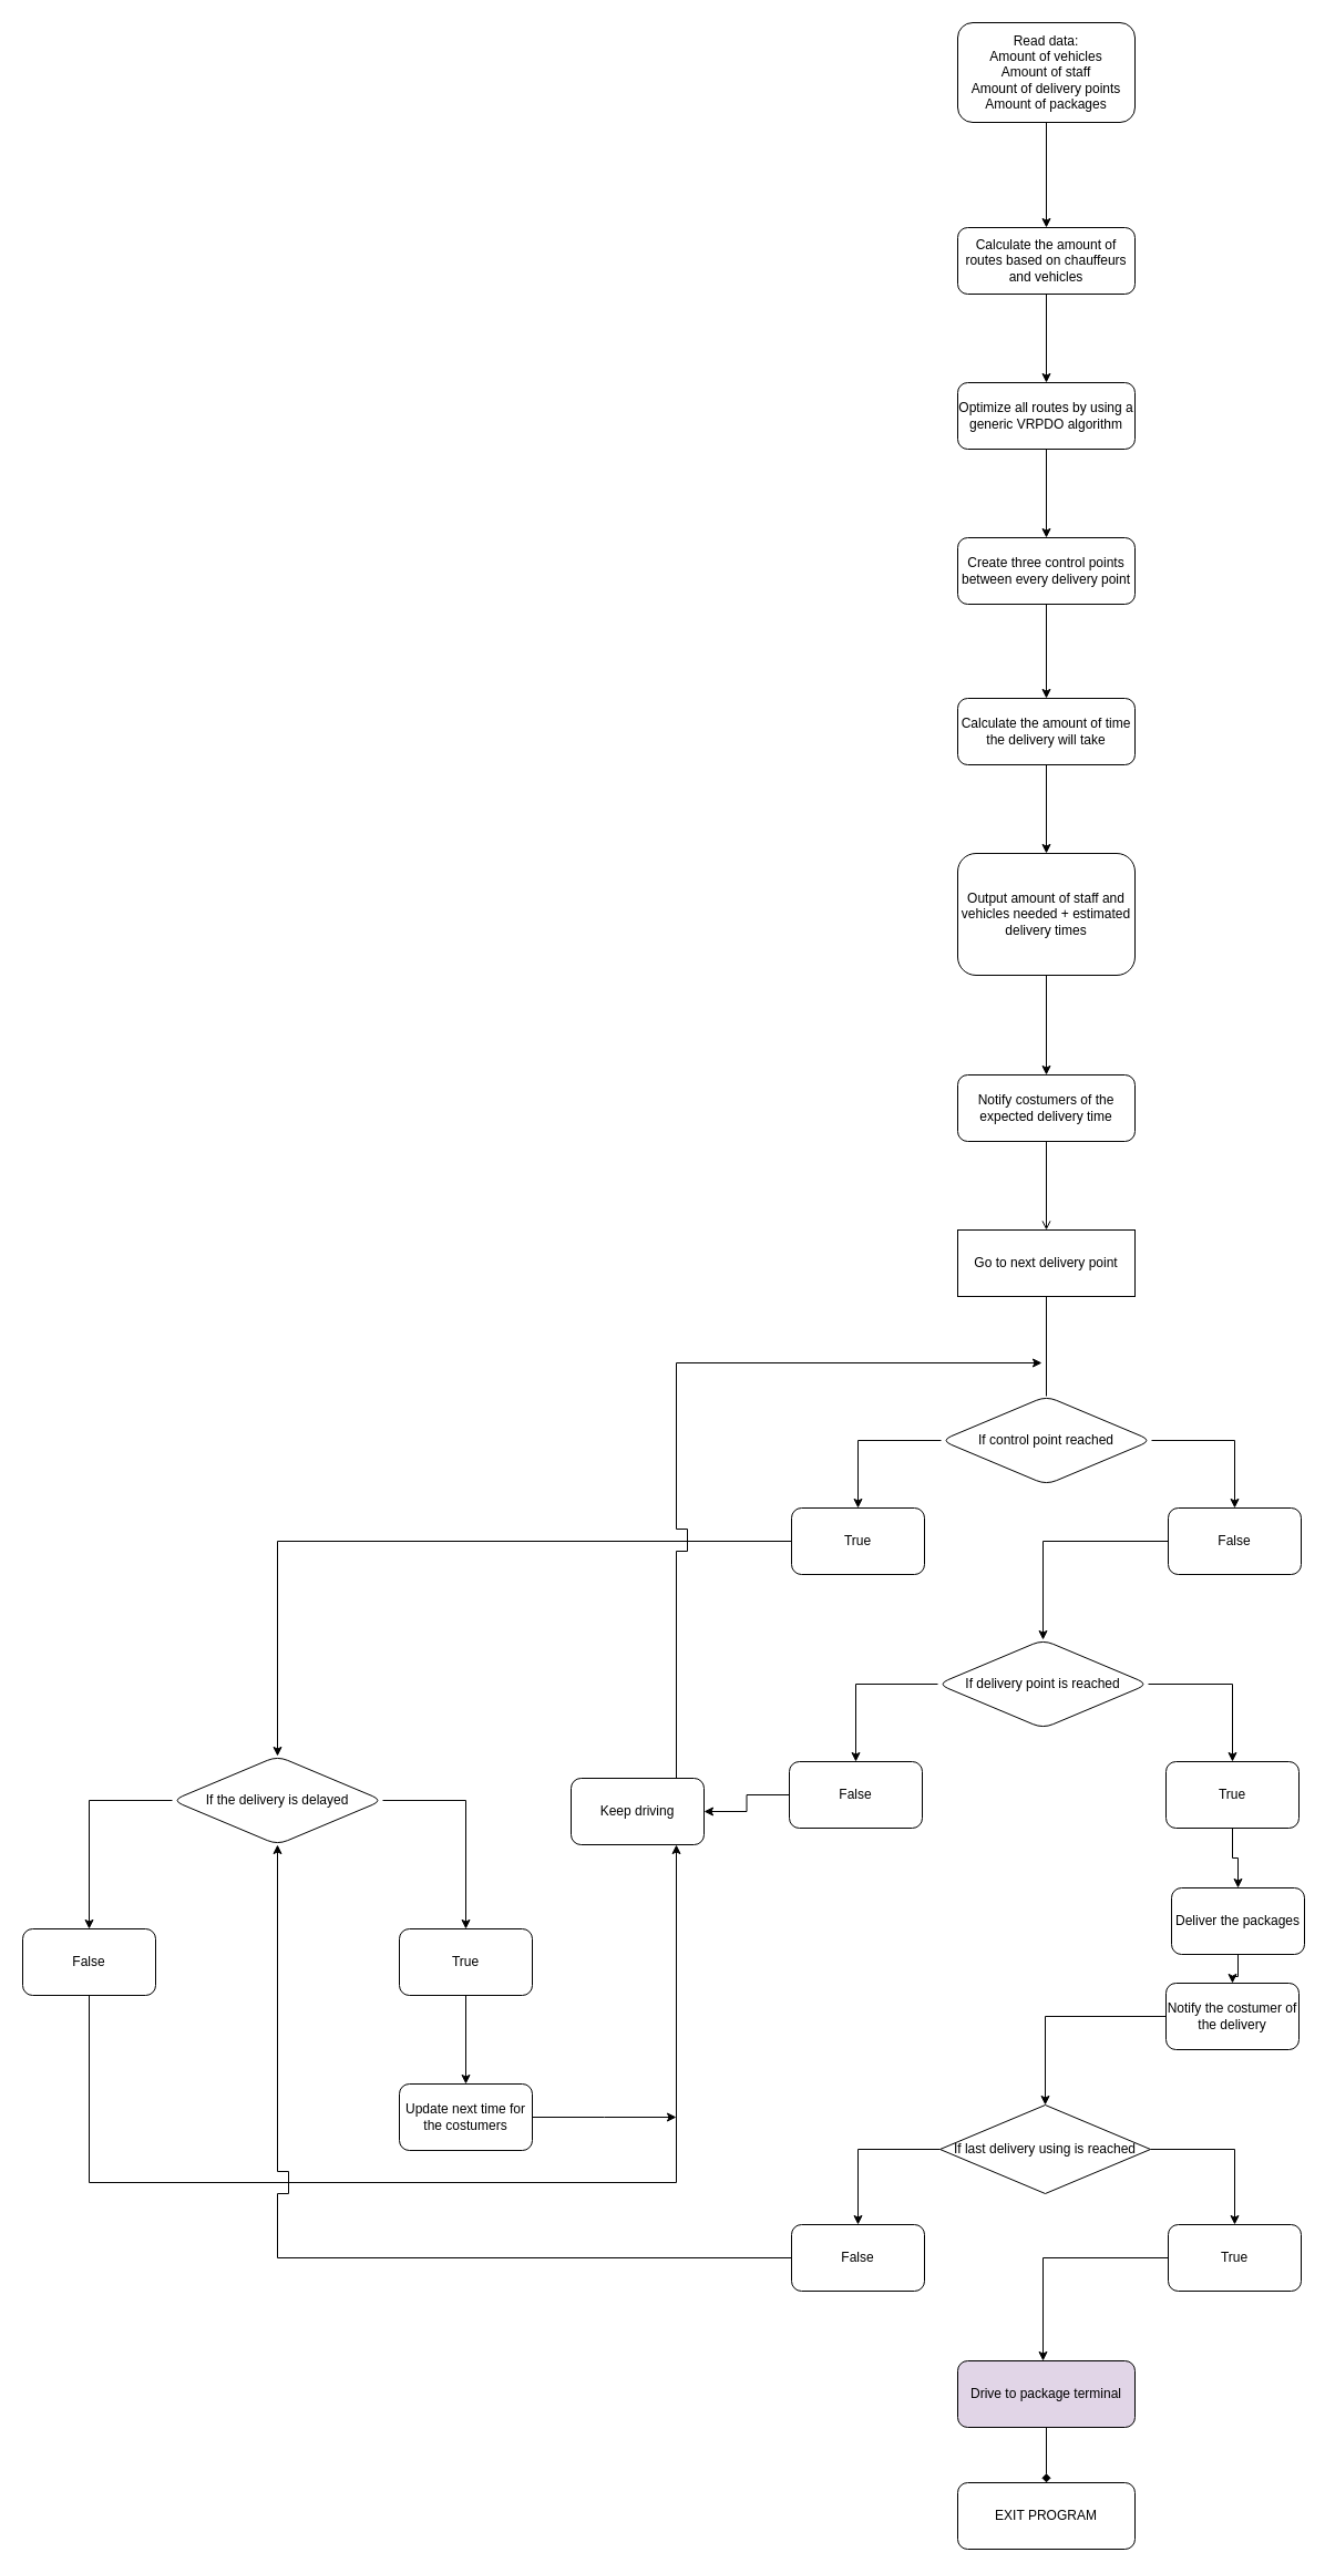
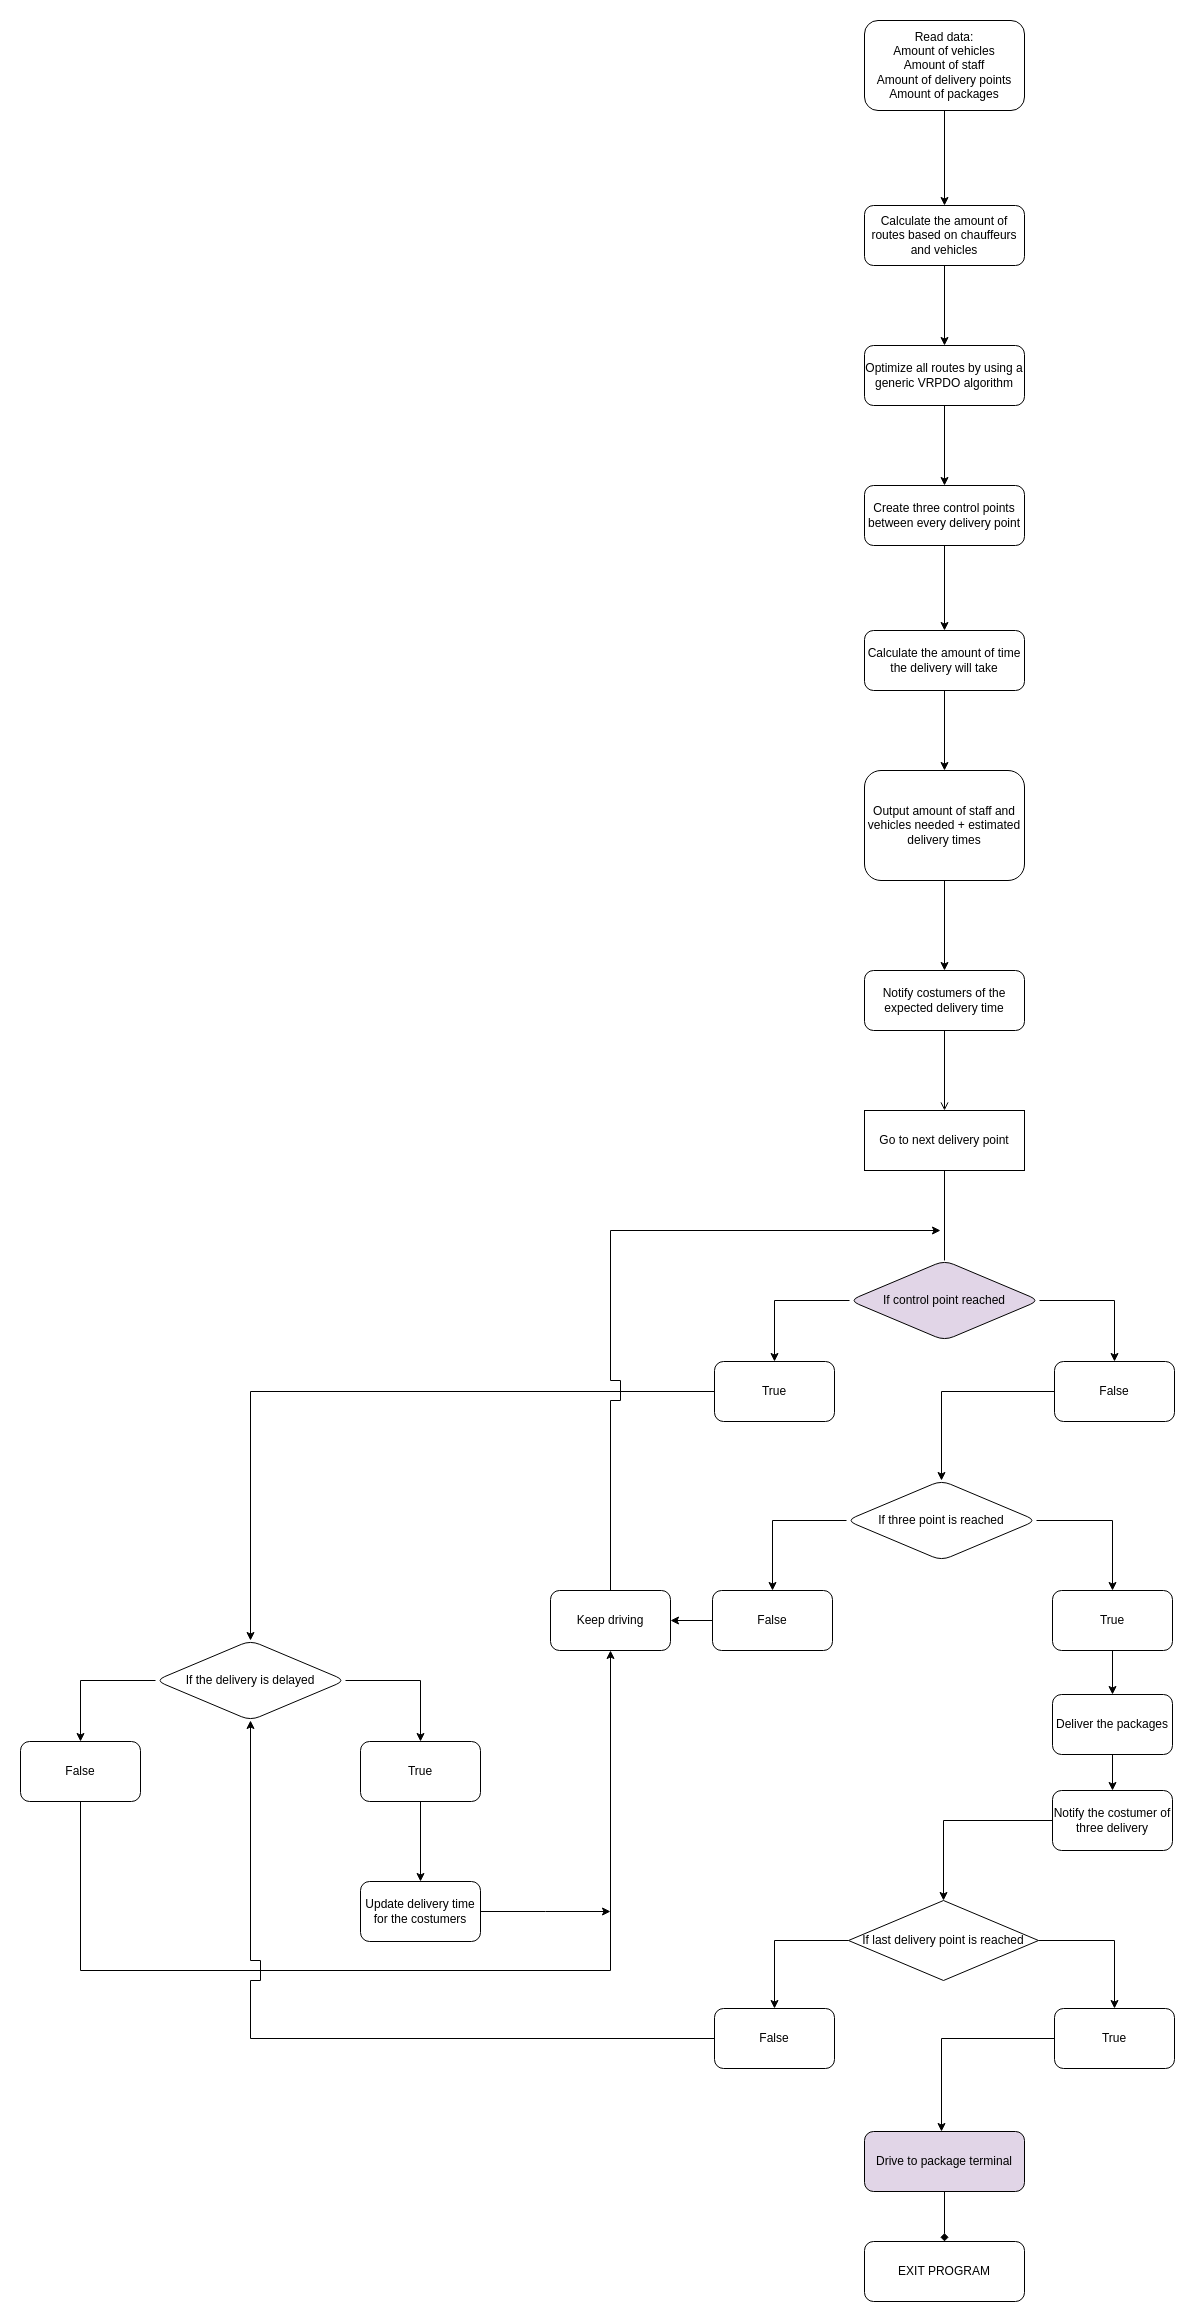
- <mxCell id="36" value="If control point reached" style="rhombus;whiteSpace=wrap;html=1;rounded=1;" vertex="1" parent="1"><mxGeometry x="849" y="1260" width="190" height="80" as="geometry" /></mxCell>
+ <mxCell id="36" value="If control point reached" style="rhombus;whiteSpace=wrap;html=1;rounded=1;fillColor=#e1d5e7;" vertex="1" parent="1"><mxGeometry x="849" y="1260" width="190" height="80" as="geometry" /></mxCell>
- <mxCell id="27" value="If delivery point is reached" style="rhombus;whiteSpace=wrap;html=1;rounded=1;" vertex="1" parent="1"><mxGeometry x="846" y="1480" width="190" height="80" as="geometry" /></mxCell>
+ <mxCell id="27" value="If three point is reached" style="rhombus;whiteSpace=wrap;html=1;rounded=1;" vertex="1" parent="1"><mxGeometry x="846" y="1480" width="190" height="80" as="geometry" /></mxCell>
- <mxCell id="12" value="If the delivery is delayed" style="rhombus;whiteSpace=wrap;html=1;rounded=1;" vertex="1" parent="1"><mxGeometry x="155" y="1585" width="190" height="80" as="geometry" /></mxCell>
+ <mxCell id="12" value="If the delivery is delayed" style="rhombus;whiteSpace=wrap;html=1;rounded=1;" vertex="1" parent="1"><mxGeometry x="155" y="1640" width="190" height="80" as="geometry" /></mxCell>
- <mxCell id="42" value="Keep driving" style="whiteSpace=wrap;html=1;rounded=1;" vertex="1" parent="1"><mxGeometry x="515" y="1605" width="120" height="60" as="geometry" /></mxCell>
+ <mxCell id="42" value="Keep driving" style="whiteSpace=wrap;html=1;rounded=1;" vertex="1" parent="1"><mxGeometry x="550" y="1590" width="120" height="60" as="geometry" /></mxCell>
- <mxCell id="16" value="Deliver the packages" style="whiteSpace=wrap;html=1;rounded=1;" vertex="1" parent="1"><mxGeometry x="1057" y="1704" width="120" height="60" as="geometry" /></mxCell>
+ <mxCell id="16" value="Deliver the packages" style="whiteSpace=wrap;html=1;rounded=1;" vertex="1" parent="1"><mxGeometry x="1052" y="1694" width="120" height="60" as="geometry" /></mxCell>
- <mxCell id="56" value="Notify the costumer of the delivery" style="whiteSpace=wrap;html=1;rounded=1;" vertex="1" parent="1"><mxGeometry x="1052" y="1790" width="120" height="60" as="geometry" /></mxCell>
+ <mxCell id="56" value="Notify the costumer of three delivery" style="whiteSpace=wrap;html=1;rounded=1;" vertex="1" parent="1"><mxGeometry x="1052" y="1790" width="120" height="60" as="geometry" /></mxCell>
- <mxCell id="24" value="Update next time for the costumers" style="whiteSpace=wrap;html=1;rounded=1;" vertex="1" parent="1"><mxGeometry x="360" y="1881" width="120" height="60" as="geometry" /></mxCell>
+ <mxCell id="24" value="Update delivery time for the costumers" style="whiteSpace=wrap;html=1;rounded=1;" vertex="1" parent="1"><mxGeometry x="360" y="1881" width="120" height="60" as="geometry" /></mxCell>
- <mxCell id="45" value="If last delivery using is reached" style="rhombus;whiteSpace=wrap;html=1;" vertex="1" parent="1"><mxGeometry x="848" y="1900" width="190" height="80" as="geometry" /></mxCell>
+ <mxCell id="45" value="If last delivery point is reached" style="rhombus;whiteSpace=wrap;html=1;" vertex="1" parent="1"><mxGeometry x="848" y="1900" width="190" height="80" as="geometry" /></mxCell>
